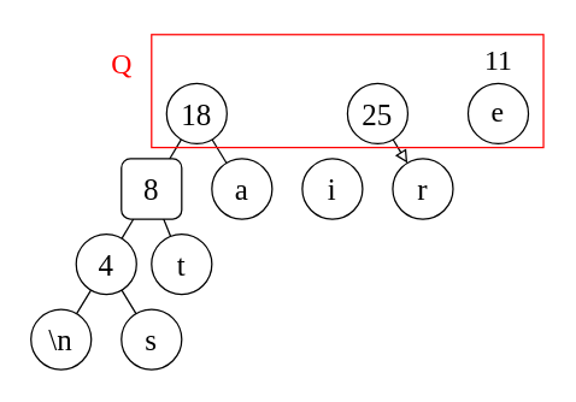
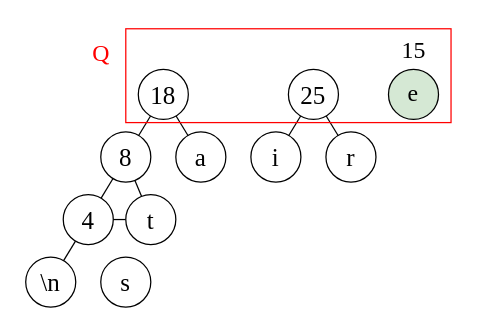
- <mxCell id="21" value="11" style="text;html=1;align=center;verticalAlign=middle;resizable=0;points=[];autosize=1;strokeColor=none;fillColor=none;fontFamily=Times New Roman;fontSize=19;" parent="1" vertex="1"><mxGeometry x="310" y="20" width="40" height="40" as="geometry" /></mxCell>
+ <mxCell id="21" value="15" style="text;html=1;align=center;verticalAlign=middle;resizable=0;points=[];autosize=1;strokeColor=none;fillColor=none;fontFamily=Times New Roman;fontSize=19;" parent="1" vertex="1"><mxGeometry x="310" y="20" width="40" height="40" as="geometry" /></mxCell>
- <mxCell id="20" value="e" style="ellipse;whiteSpace=wrap;html=1;fontSize=19;fontFamily=Times New Roman;" parent="1" vertex="1"><mxGeometry x="310" y="55" width="40" height="40" as="geometry" /></mxCell>
+ <mxCell id="20" value="e" style="ellipse;whiteSpace=wrap;html=1;fontSize=19;fontFamily=Times New Roman;fillColor=#d5e8d4;" parent="1" vertex="1"><mxGeometry x="310" y="55" width="40" height="40" as="geometry" /></mxCell>
- <mxCell id="15" style="edgeStyle=none;html=1;fontSize=20;endArrow=block;endFill=0;fontFamily=Times New Roman;" parent="1" source="16" target="13" edge="1"><mxGeometry relative="1" as="geometry"><mxPoint x="270" y="115" as="targetPoint" /></mxGeometry></mxCell>
+ <mxCell id="15" style="edgeStyle=none;html=1;fontSize=20;endArrow=none;endFill=0;fontFamily=Times New Roman;" parent="1" source="16" target="13" edge="1"><mxGeometry relative="1" as="geometry"><mxPoint x="270" y="115" as="targetPoint" /></mxGeometry></mxCell>
+ <mxCell id="14" style="edgeStyle=none;html=1;fontSize=20;endArrow=none;endFill=0;fontFamily=Times New Roman;" parent="1" source="16" target="12" edge="1"><mxGeometry relative="1" as="geometry" /></mxCell>
- <mxCell id="11" value="8" style="whiteSpace=wrap;html=1;fontSize=20;fontFamily=Times New Roman;rounded=1;" parent="1" vertex="1"><mxGeometry x="80" y="105" width="40" height="40" as="geometry" /></mxCell>
+ <mxCell id="11" value="8" style="ellipse;whiteSpace=wrap;html=1;fontSize=20;fontFamily=Times New Roman;" parent="1" vertex="1"><mxGeometry x="80" y="105" width="40" height="40" as="geometry" /></mxCell>
- <mxCell id="6" style="edgeStyle=none;html=1;fontSize=20;endArrow=none;endFill=0;fontFamily=Times New Roman;" parent="1" source="4" target="5" edge="1"><mxGeometry relative="1" as="geometry" /></mxCell>
+ <mxCell id="6" style="edgeStyle=none;html=1;fontSize=20;endArrow=none;endFill=0;fontFamily=Times New Roman;" parent="1" source="4" target="7" edge="1"><mxGeometry relative="1" as="geometry" /></mxCell>
